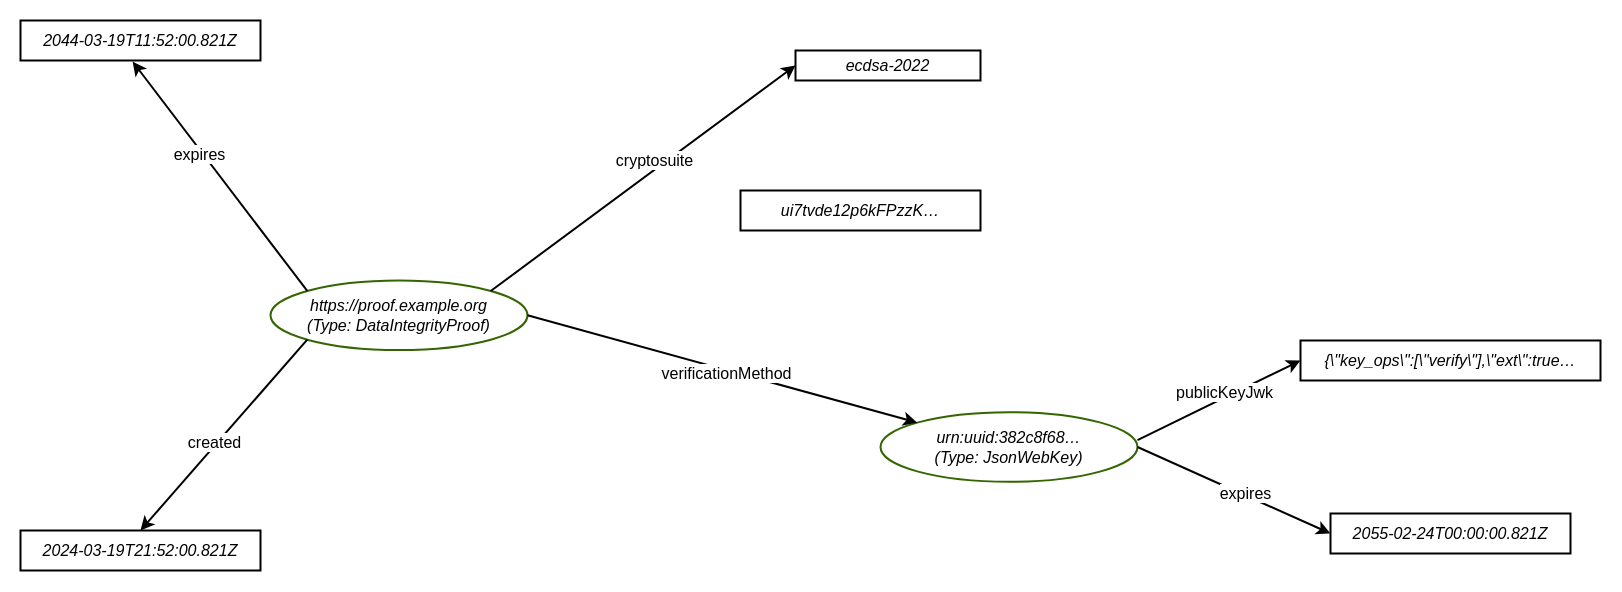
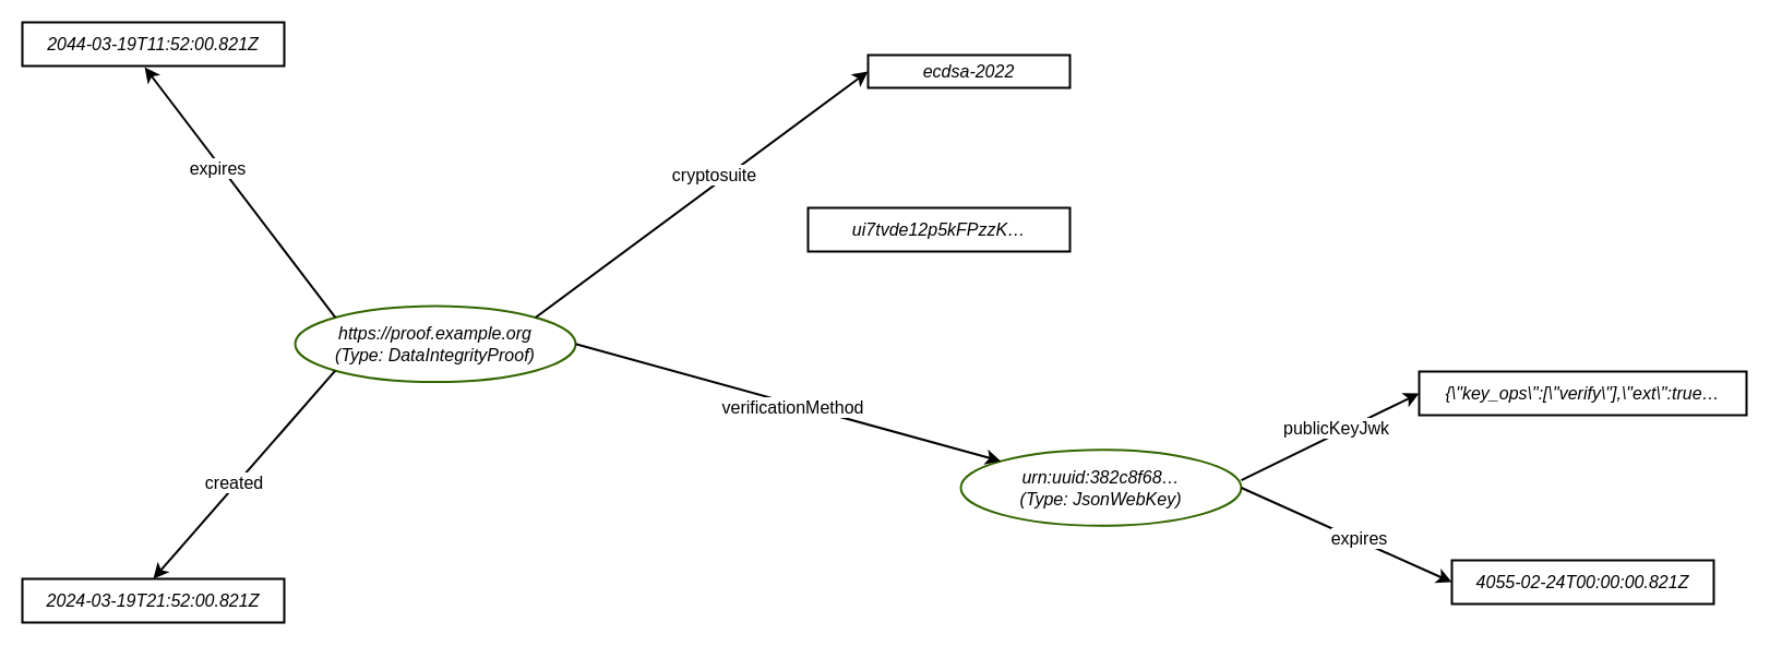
- <mxCell id="7" value="&lt;i&gt;ui7tvde12p6kFPzzK…&lt;/i&gt;" style="rounded=0;whiteSpace=wrap;html=1;fontSize=16;fillColor=none;strokeWidth=2;" parent="1" vertex="1"><mxGeometry x="740" y="190" width="240" height="40" as="geometry" /></mxCell>
+ <mxCell id="7" value="&lt;i&gt;ui7tvde12p5kFPzzK…&lt;/i&gt;" style="rounded=0;whiteSpace=wrap;html=1;fontSize=16;fillColor=none;strokeWidth=2;" parent="1" vertex="1"><mxGeometry x="740" y="190" width="240" height="40" as="geometry" /></mxCell>
- <mxCell id="21" value="&lt;i&gt;&lt;font color=&quot;#000000&quot;&gt;2055-02-24T&lt;/font&gt;00:00:00.821Z&lt;/i&gt;" style="rounded=0;whiteSpace=wrap;html=1;fontSize=16;fillColor=none;strokeWidth=2;" parent="1" vertex="1"><mxGeometry x="1330" y="513" width="240" height="40" as="geometry" /></mxCell>
+ <mxCell id="21" value="&lt;i&gt;&lt;font color=&quot;#000000&quot;&gt;4055-02-24T&lt;/font&gt;00:00:00.821Z&lt;/i&gt;" style="rounded=0;whiteSpace=wrap;html=1;fontSize=16;fillColor=none;strokeWidth=2;" parent="1" vertex="1"><mxGeometry x="1330" y="513" width="240" height="40" as="geometry" /></mxCell>
